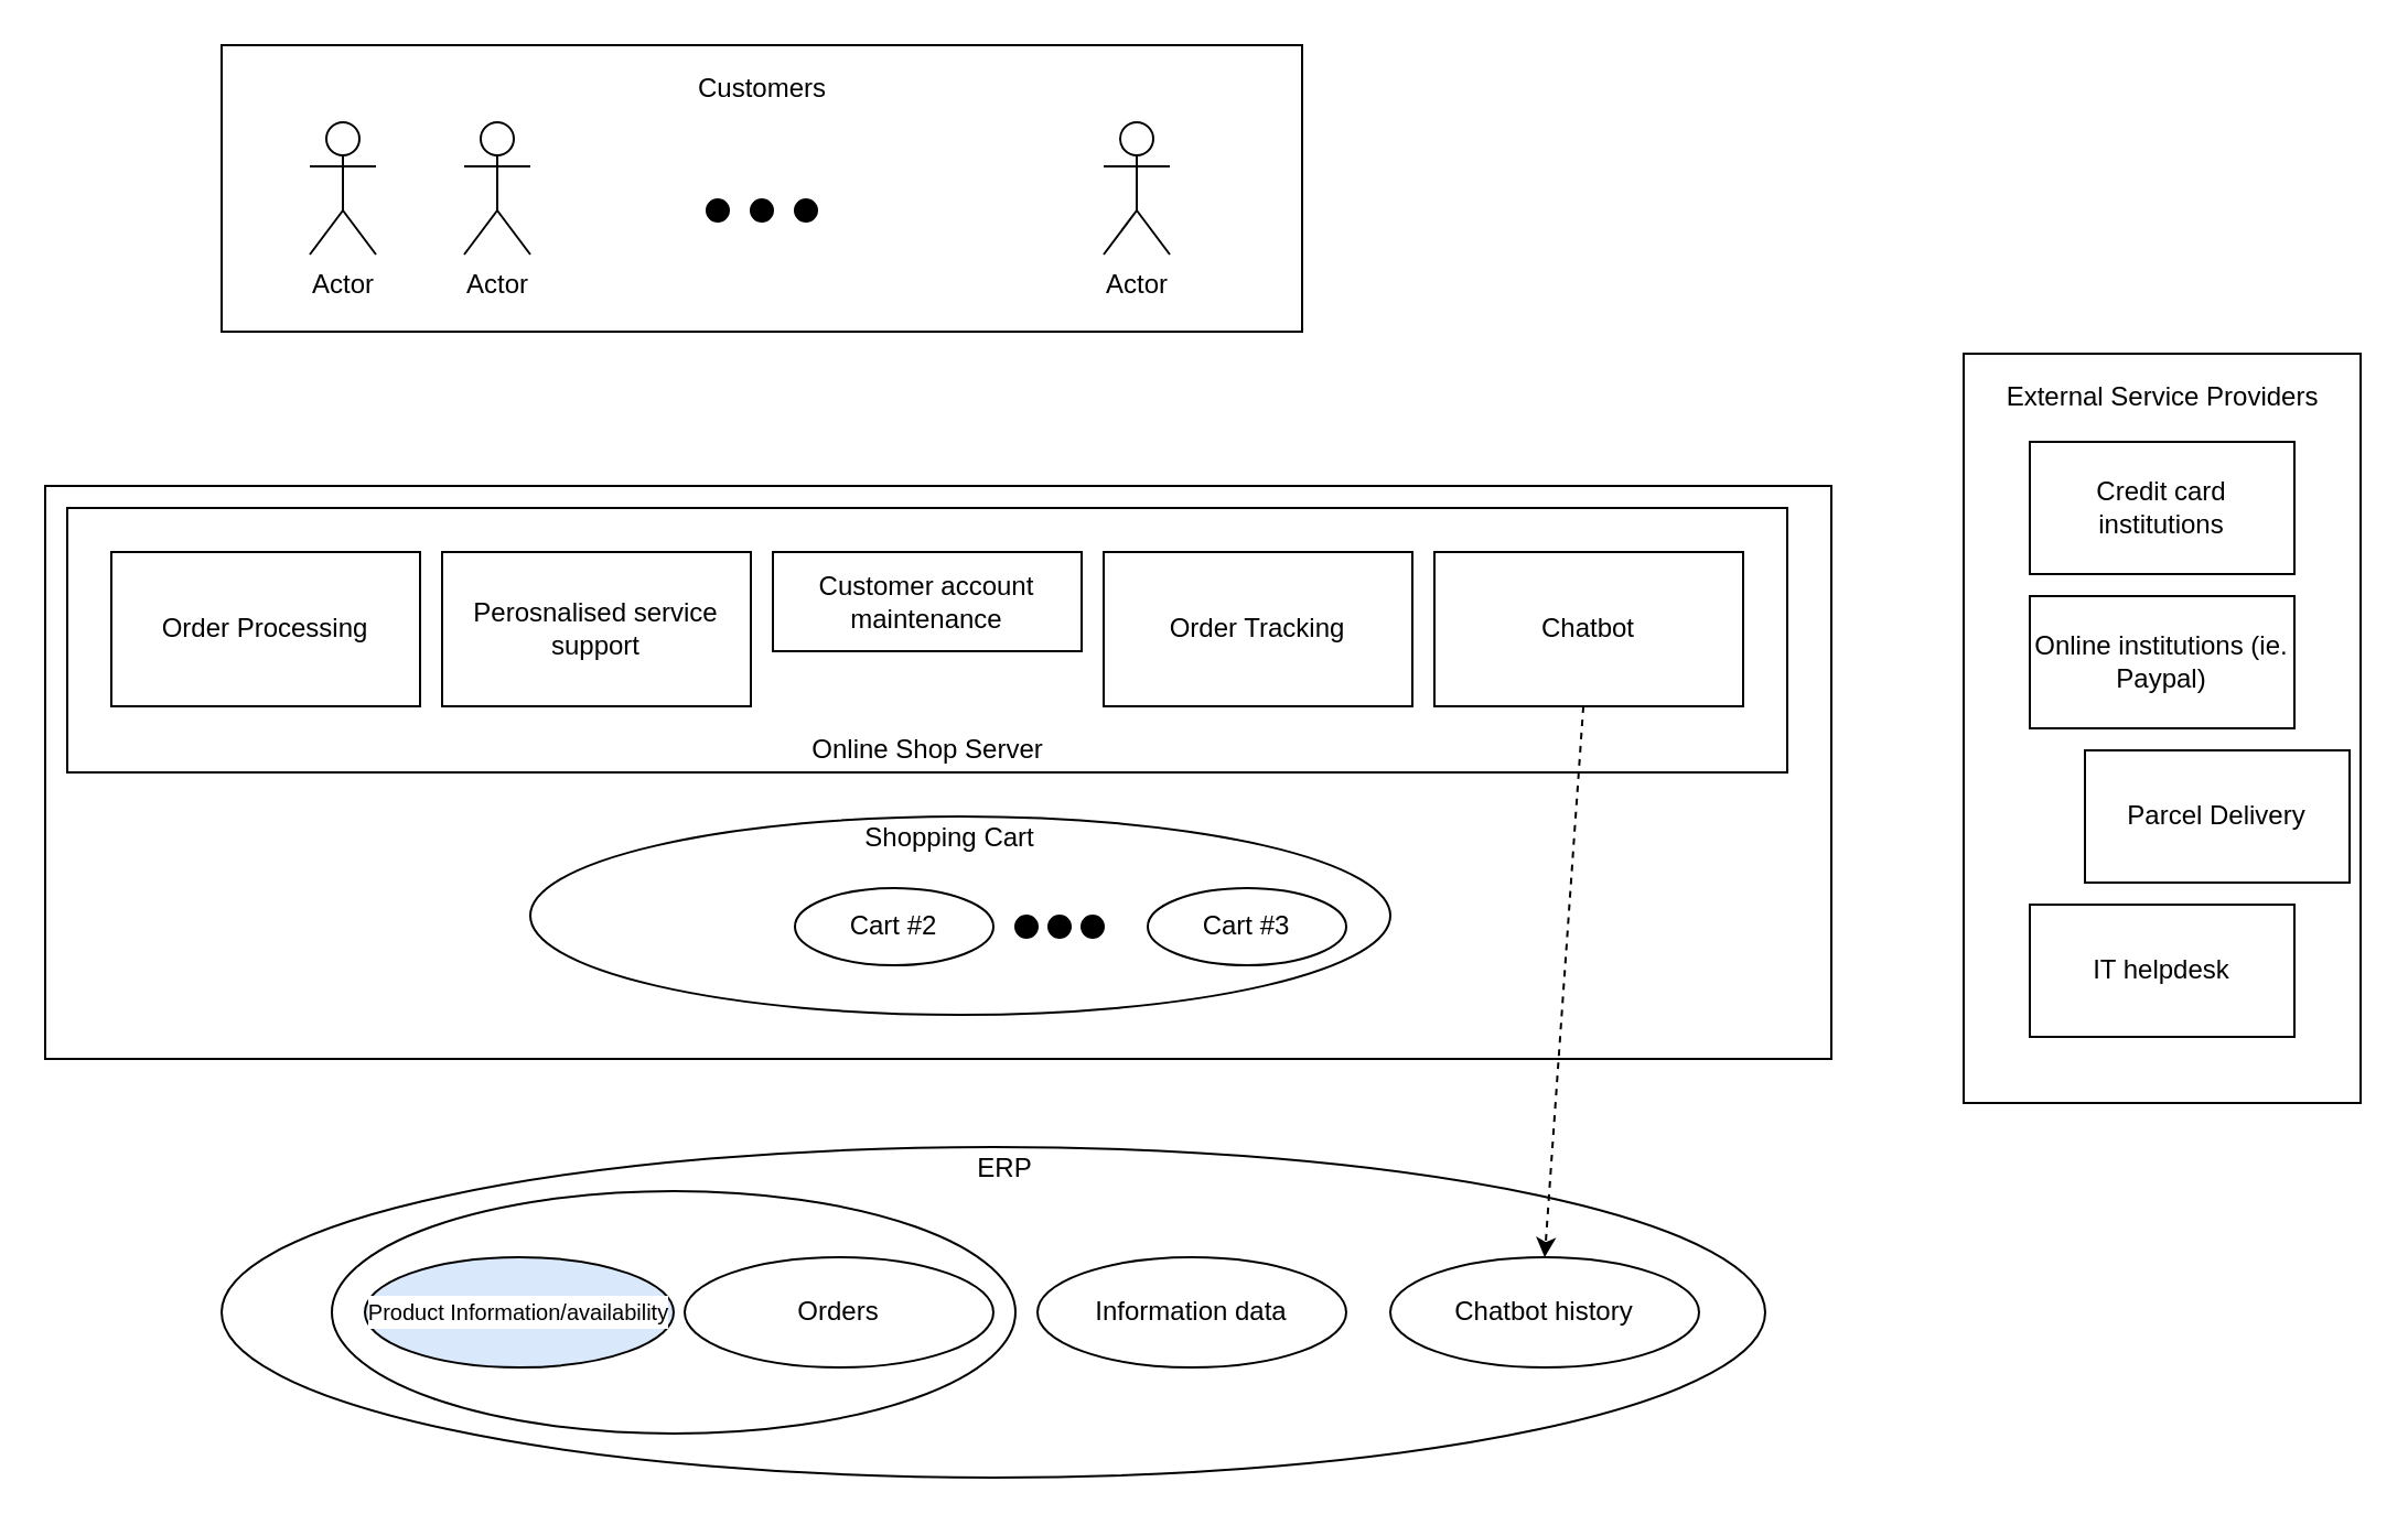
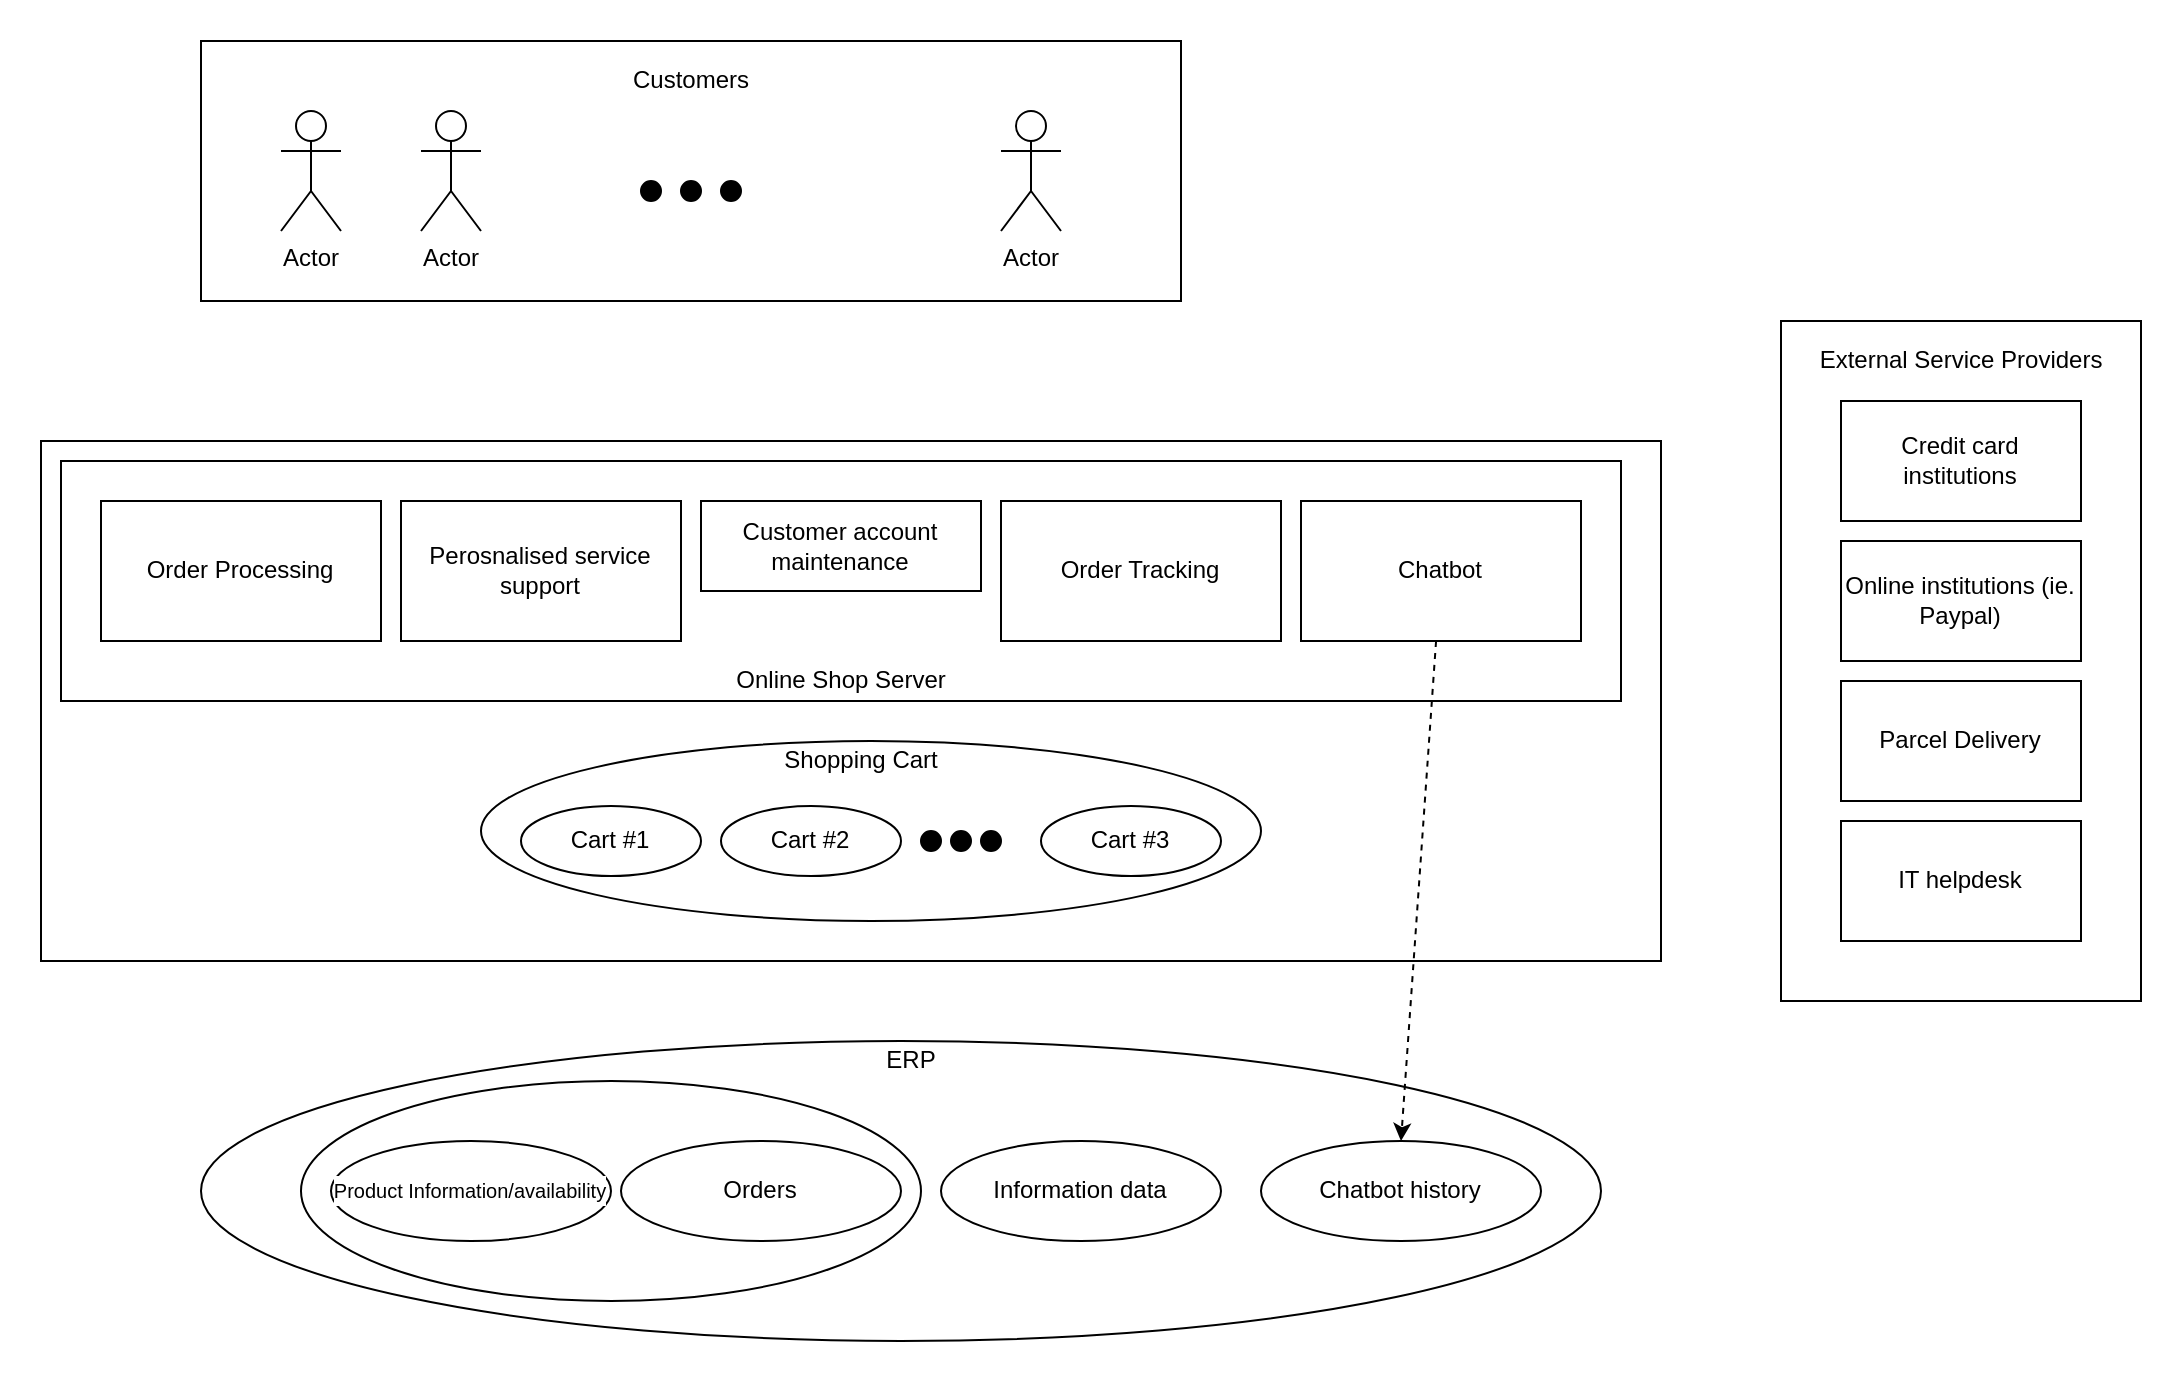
- <mxCell id="13" value="Parcel Delivery" style="rounded=0;whiteSpace=wrap;html=1;labelBackgroundColor=#FFFFFF;fillStyle=solid;" vertex="1" parent="1"><mxGeometry x="945" y="340" width="120" height="60" as="geometry" /></mxCell>
+ <mxCell id="13" value="Parcel Delivery" style="rounded=0;whiteSpace=wrap;html=1;labelBackgroundColor=#FFFFFF;fillStyle=solid;" vertex="1" parent="1"><mxGeometry x="920" y="340" width="120" height="60" as="geometry" /></mxCell>
+ <mxCell id="29" value="Cart #1" style="ellipse;whiteSpace=wrap;html=1;labelBackgroundColor=#FFFFFF;fillStyle=solid;strokeWidth=1;" vertex="1" parent="1"><mxGeometry x="260" y="402.5" width="90" height="35" as="geometry" /></mxCell>
- <mxCell id="39" value="&lt;font style=&quot;font-size: 10px;&quot;&gt;Product Information/availability&lt;/font&gt;" style="ellipse;whiteSpace=wrap;html=1;labelBackgroundColor=#FFFFFF;fillStyle=solid;strokeWidth=1;fillColor=#dae8fc;" vertex="1" parent="1"><mxGeometry x="165" y="570" width="140" height="50" as="geometry" /></mxCell>
+ <mxCell id="39" value="&lt;font style=&quot;font-size: 10px;&quot;&gt;Product Information/availability&lt;/font&gt;" style="ellipse;whiteSpace=wrap;html=1;labelBackgroundColor=#FFFFFF;fillStyle=solid;strokeWidth=1;" vertex="1" parent="1"><mxGeometry x="165" y="570" width="140" height="50" as="geometry" /></mxCell>
